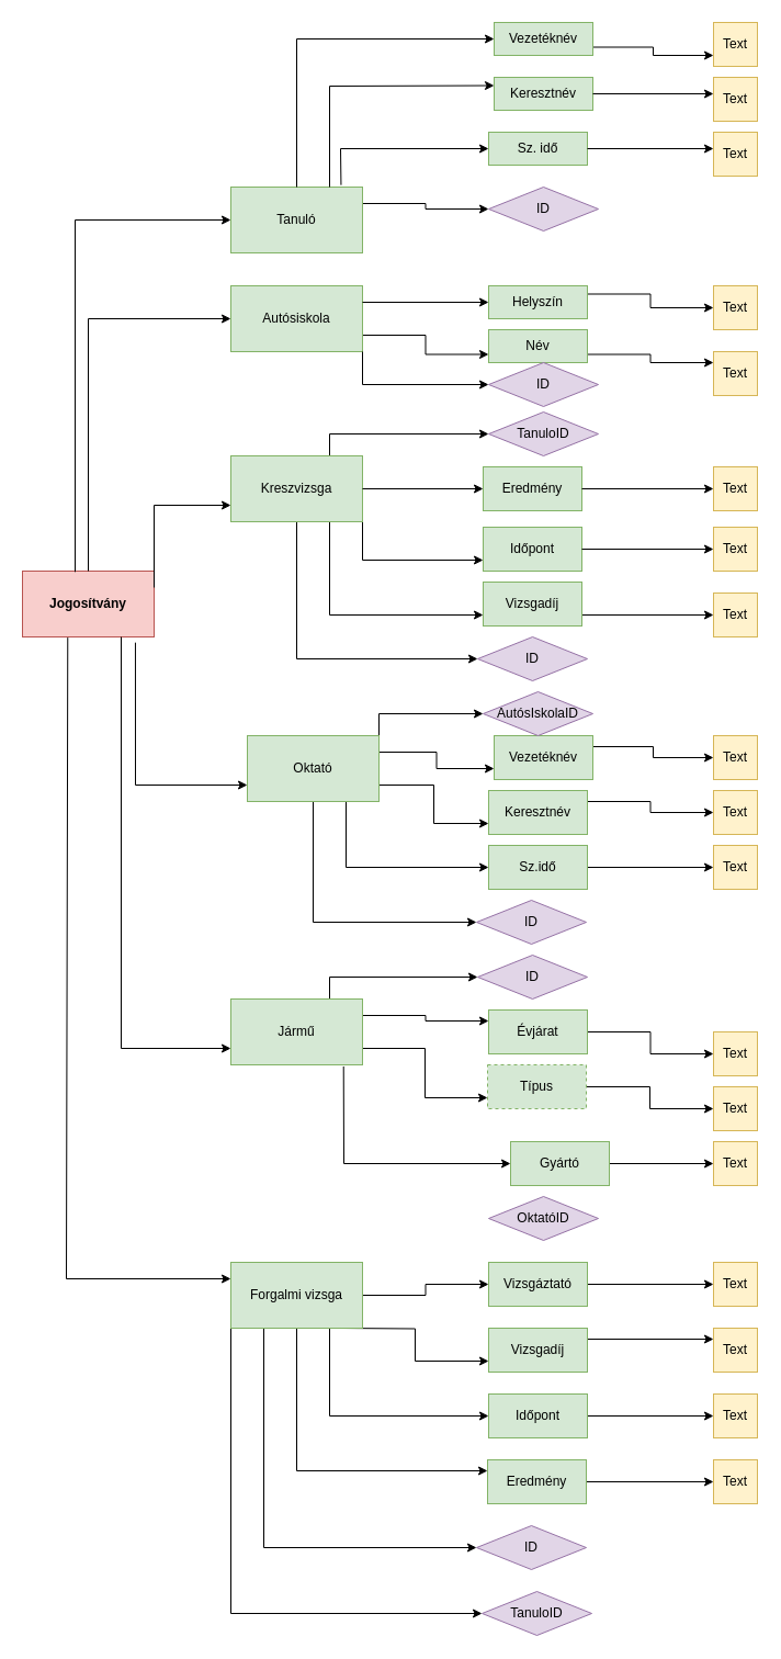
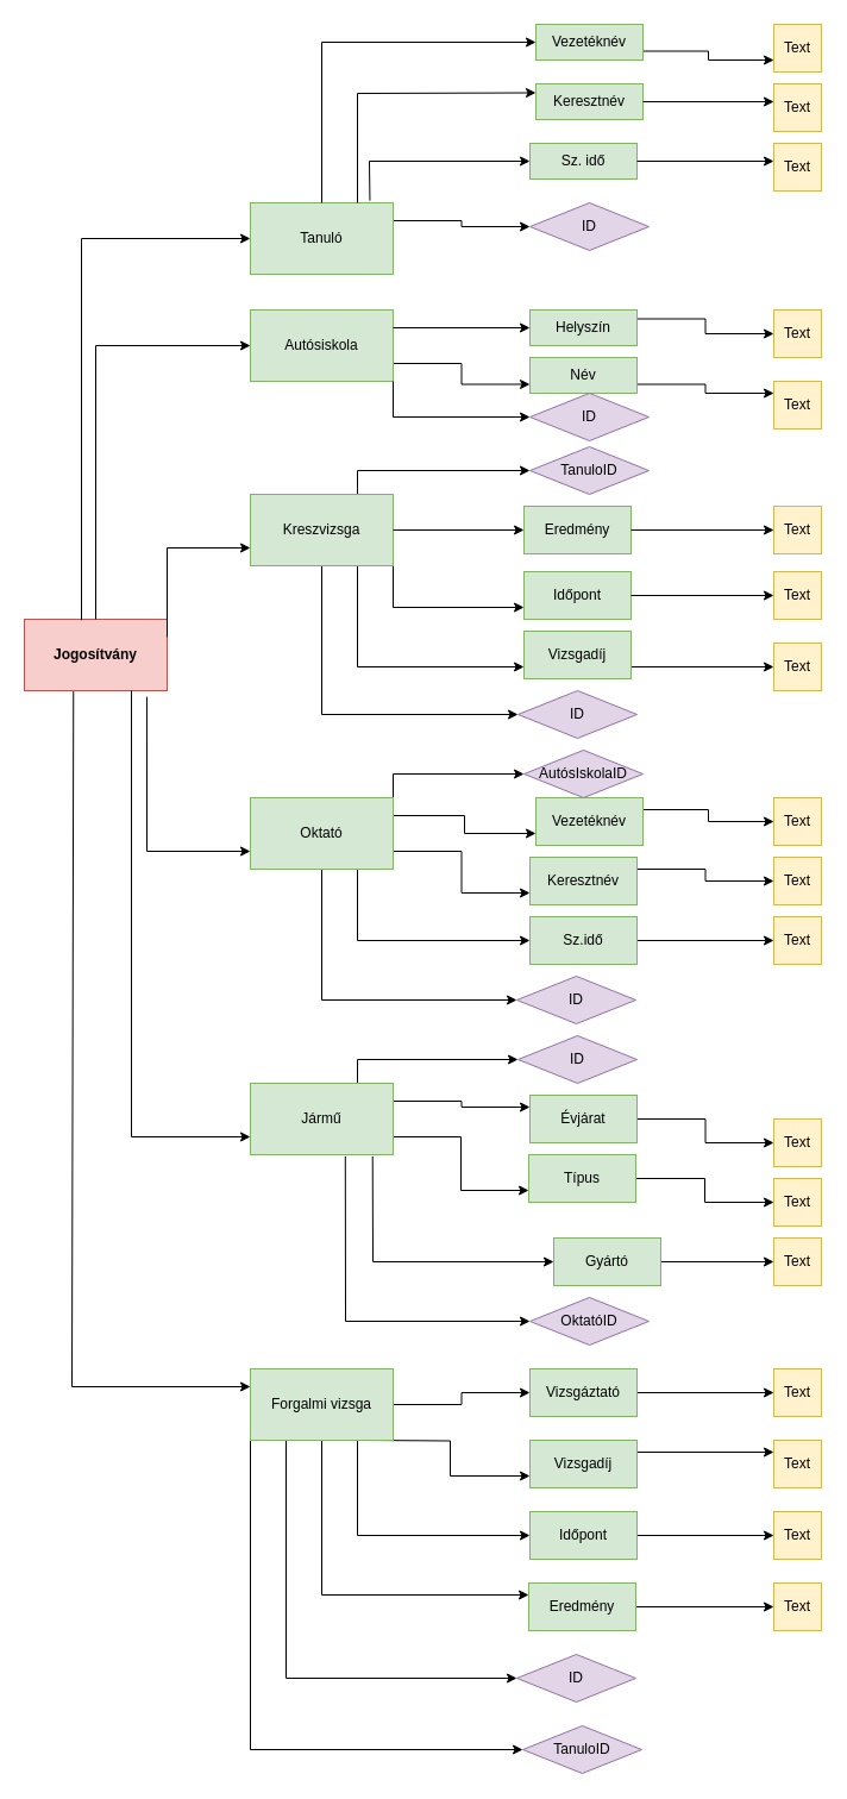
- <mxCell id="41" value="Oktató" style="rounded=0;whiteSpace=wrap;html=1;fillColor=#d5e8d4;strokeColor=#82b366;" parent="1" vertex="1"><mxGeometry x="225" y="670" width="120" height="60" as="geometry" /></mxCell>
+ <mxCell id="41" value="Oktató" style="rounded=0;whiteSpace=wrap;html=1;fillColor=#d5e8d4;strokeColor=#82b366;" parent="1" vertex="1"><mxGeometry x="210" y="670" width="120" height="60" as="geometry" /></mxCell>
- <mxCell id="62" value="Típus" style="rounded=0;whiteSpace=wrap;html=1;fillColor=#d5e8d4;strokeColor=#82b366;dashed=1;" parent="1" vertex="1"><mxGeometry x="444" y="970" width="90" height="40" as="geometry" /></mxCell>
+ <mxCell id="62" value="Típus" style="rounded=0;whiteSpace=wrap;html=1;fillColor=#d5e8d4;strokeColor=#82b366;" parent="1" vertex="1"><mxGeometry x="444" y="970" width="90" height="40" as="geometry" /></mxCell>
+ <mxCell id="68" value="" style="endArrow=classic;html=1;rounded=0;exitX=0.665;exitY=1.024;exitDx=0;exitDy=0;exitPerimeter=0;entryX=0;entryY=0.5;entryDx=0;entryDy=0;" parent="1" source="57" target="66" edge="1"><mxGeometry width="50" height="50" relative="1" as="geometry"><mxPoint x="410" y="930" as="sourcePoint" /><mxPoint x="460" y="880" as="targetPoint" /><Array as="points"><mxPoint x="290" y="1110" /></Array></mxGeometry></mxCell>
